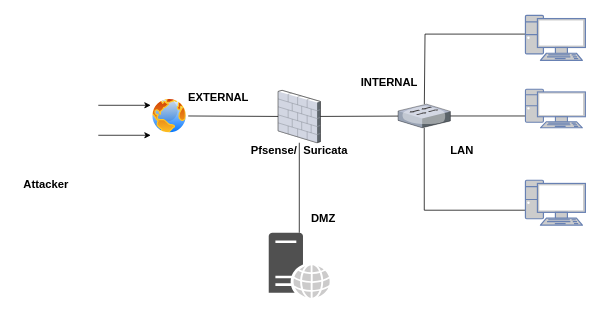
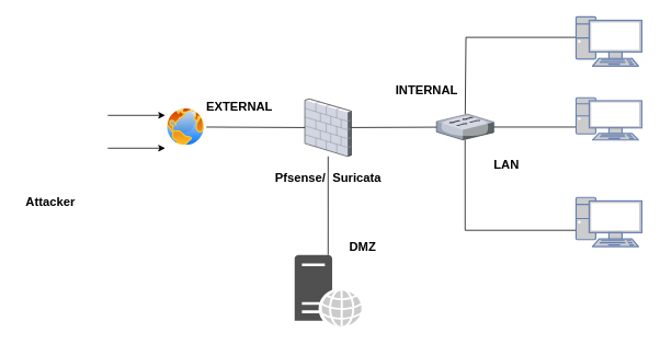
- <mxCell id="20" value="&lt;b&gt;Pfsense/&amp;nbsp; Suricata&lt;/b&gt;" style="text;html=1;align=center;verticalAlign=middle;resizable=0;points=[];autosize=1;strokeColor=none;fillColor=none;fontSize=15;" vertex="1" parent="1"><mxGeometry x="323.22" y="190" width="150" height="20" as="geometry" /></mxCell>
+ <mxCell id="20" value="&lt;b&gt;Pfsense/&amp;nbsp; Suricata&lt;/b&gt;" style="text;html=1;align=center;verticalAlign=middle;resizable=0;points=[];autosize=1;strokeColor=none;fillColor=none;fontSize=15;" vertex="1" parent="1"><mxGeometry x="323.22" y="205" width="150" height="20" as="geometry" /></mxCell>
- <mxCell id="17" value="&lt;b&gt;DMZ&lt;/b&gt;" style="text;html=1;align=center;verticalAlign=middle;resizable=0;points=[];autosize=1;strokeColor=none;fillColor=none;fontSize=15;" vertex="1" parent="1"><mxGeometry x="405" y="280" width="50" height="20" as="geometry" /></mxCell>
+ <mxCell id="17" value="&lt;b&gt;DMZ&lt;/b&gt;" style="text;html=1;align=center;verticalAlign=middle;resizable=0;points=[];autosize=1;strokeColor=none;fillColor=none;fontSize=15;" vertex="1" parent="1"><mxGeometry x="415" y="290" width="50" height="20" as="geometry" /></mxCell>
